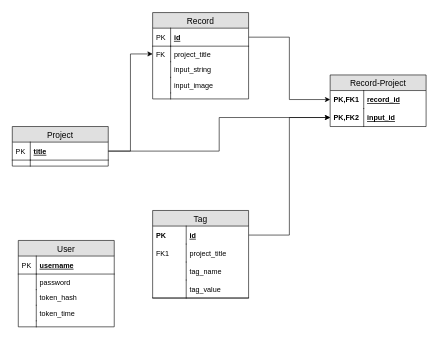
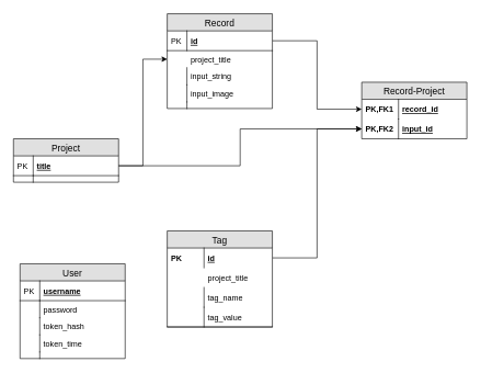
- <mxCell id="40" value="FK" style="shape=partialRectangle;top=0;left=0;bottom=0;fillColor=none;align=left;verticalAlign=top;spacingLeft=4;spacingRight=4;overflow=hidden;rotatable=0;points=[];portConstraint=eastwest;part=1;fontSize=12;" vertex="1" connectable="0" parent="39"><mxGeometry width="30" height="26" as="geometry" /></mxCell>
- <mxCell id="19" value="FK1" style="shape=partialRectangle;fontStyle=0;top=0;left=0;bottom=0;fillColor=none;align=left;verticalAlign=middle;spacingLeft=4;spacingRight=4;overflow=hidden;rotatable=0;points=[];portConstraint=eastwest;part=1;fontSize=12;" vertex="1" connectable="0" parent="18"><mxGeometry width="56" height="30" as="geometry" /></mxCell>
